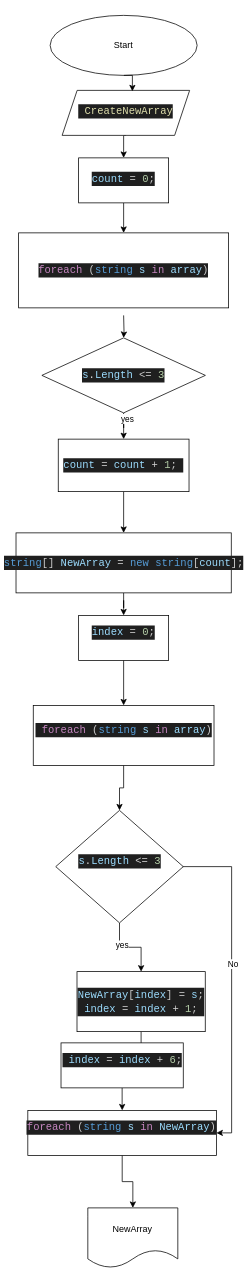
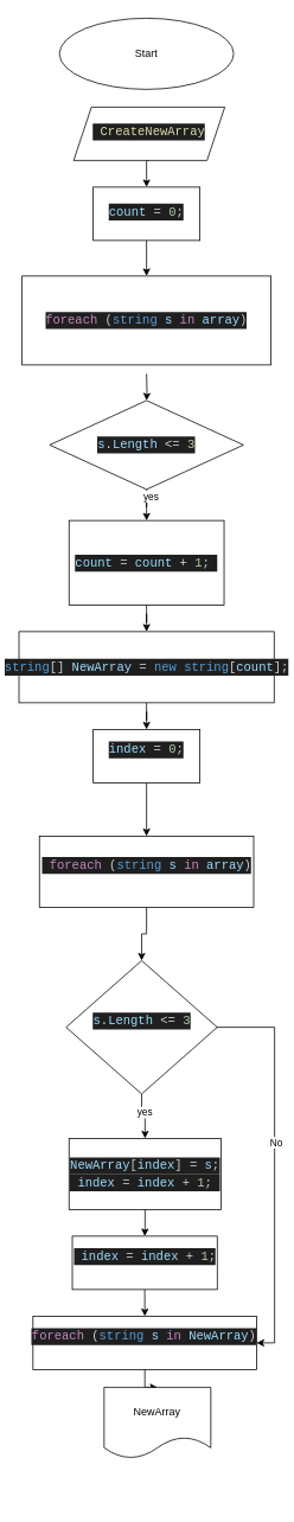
- <mxCell id="22" style="edgeStyle=orthogonalEdgeStyle;rounded=0;orthogonalLoop=1;jettySize=auto;html=1;exitX=0.5;exitY=1;exitDx=0;exitDy=0;entryX=0.551;entryY=0.02;entryDx=0;entryDy=0;entryPerimeter=0;" parent="1" source="2" target="4" edge="1"><mxGeometry relative="1" as="geometry" /></mxCell>
- <mxCell id="18" value="&lt;div style=&quot;color: rgb(204, 204, 204); background-color: rgb(31, 31, 31); font-family: Consolas, &amp;quot;Courier New&amp;quot;, monospace; font-size: 14px; line-height: 19px; white-space: pre;&quot;&gt;&lt;span style=&quot;color: #9cdcfe;&quot;&gt;count&lt;/span&gt; &lt;span style=&quot;color: #d4d4d4;&quot;&gt;=&lt;/span&gt; &lt;span style=&quot;color: #9cdcfe;&quot;&gt;count&lt;/span&gt; &lt;span style=&quot;color: #d4d4d4;&quot;&gt;+&lt;/span&gt; &lt;span style=&quot;color: #b5cea8;&quot;&gt;1&lt;/span&gt;; &lt;/div&gt;" style="rounded=0;whiteSpace=wrap;html=1;" parent="1" vertex="1"><mxGeometry x="76.83" y="585" width="174.37" height="70" as="geometry" /></mxCell>
+ <mxCell id="18" value="&lt;div style=&quot;color: rgb(204, 204, 204); background-color: rgb(31, 31, 31); font-family: Consolas, &amp;quot;Courier New&amp;quot;, monospace; font-size: 14px; line-height: 19px; white-space: pre;&quot;&gt;&lt;span style=&quot;color: #9cdcfe;&quot;&gt;count&lt;/span&gt; &lt;span style=&quot;color: #d4d4d4;&quot;&gt;=&lt;/span&gt; &lt;span style=&quot;color: #9cdcfe;&quot;&gt;count&lt;/span&gt; &lt;span style=&quot;color: #d4d4d4;&quot;&gt;+&lt;/span&gt; &lt;span style=&quot;color: #b5cea8;&quot;&gt;1&lt;/span&gt;; &lt;/div&gt;" style="rounded=0;whiteSpace=wrap;html=1;" parent="1" vertex="1"><mxGeometry x="76.83" y="585" width="174.37" height="95" as="geometry" /></mxCell>
- <mxCell id="11" value="&lt;div style=&quot;color: rgb(204, 204, 204); background-color: rgb(31, 31, 31); font-family: Consolas, &amp;quot;Courier New&amp;quot;, monospace; font-size: 14px; line-height: 19px; white-space: pre;&quot;&gt;&lt;span style=&quot;color: #9cdcfe;&quot;&gt;NewArray&lt;/span&gt;[&lt;span style=&quot;color: #9cdcfe;&quot;&gt;index&lt;/span&gt;] &lt;span style=&quot;color: #d4d4d4;&quot;&gt;=&lt;/span&gt; &lt;span style=&quot;color: #9cdcfe;&quot;&gt;s&lt;/span&gt;;&lt;/div&gt;&lt;div style=&quot;color: rgb(204, 204, 204); background-color: rgb(31, 31, 31); font-family: Consolas, &amp;quot;Courier New&amp;quot;, monospace; font-size: 14px; line-height: 19px; white-space: pre;&quot;&gt;&lt;div style=&quot;line-height: 19px;&quot;&gt;&lt;span style=&quot;color: #9cdcfe;&quot;&gt;index&lt;/span&gt; &lt;span style=&quot;color: #d4d4d4;&quot;&gt;=&lt;/span&gt; &lt;span style=&quot;color: #9cdcfe;&quot;&gt;index&lt;/span&gt; &lt;span style=&quot;color: #d4d4d4;&quot;&gt;+&lt;/span&gt; &lt;span style=&quot;color: #b5cea8;&quot;&gt;1&lt;/span&gt;;&lt;/div&gt;&lt;/div&gt;" style="rounded=0;whiteSpace=wrap;html=1;" parent="1" vertex="1"><mxGeometry x="101.83" y="1295" width="171" height="80" as="geometry" /></mxCell>
+ <mxCell id="11" value="&lt;div style=&quot;color: rgb(204, 204, 204); background-color: rgb(31, 31, 31); font-family: Consolas, &amp;quot;Courier New&amp;quot;, monospace; font-size: 14px; line-height: 19px; white-space: pre;&quot;&gt;&lt;span style=&quot;color: #9cdcfe;&quot;&gt;NewArray&lt;/span&gt;[&lt;span style=&quot;color: #9cdcfe;&quot;&gt;index&lt;/span&gt;] &lt;span style=&quot;color: #d4d4d4;&quot;&gt;=&lt;/span&gt; &lt;span style=&quot;color: #9cdcfe;&quot;&gt;s&lt;/span&gt;;&lt;/div&gt;&lt;div style=&quot;color: rgb(204, 204, 204); background-color: rgb(31, 31, 31); font-family: Consolas, &amp;quot;Courier New&amp;quot;, monospace; font-size: 14px; line-height: 19px; white-space: pre;&quot;&gt;&lt;div style=&quot;line-height: 19px;&quot;&gt;&lt;span style=&quot;color: #9cdcfe;&quot;&gt;index&lt;/span&gt; &lt;span style=&quot;color: #d4d4d4;&quot;&gt;=&lt;/span&gt; &lt;span style=&quot;color: #9cdcfe;&quot;&gt;index&lt;/span&gt; &lt;span style=&quot;color: #d4d4d4;&quot;&gt;+&lt;/span&gt; &lt;span style=&quot;color: #b5cea8;&quot;&gt;1&lt;/span&gt;;&lt;/div&gt;&lt;/div&gt;" style="rounded=0;whiteSpace=wrap;html=1;" parent="1" vertex="1"><mxGeometry x="76.83" y="1280" width="171" height="80" as="geometry" /></mxCell>
- <mxCell id="29" value="&#10;&lt;div style=&quot;color: #cccccc;background-color: #1f1f1f;font-family: Consolas, 'Courier New', monospace;font-weight: normal;font-size: 14px;line-height: 19px;white-space: pre;&quot;&gt;&lt;div&gt;&lt;span style=&quot;color: #cccccc;&quot;&gt;&amp;nbsp;&lt;/span&gt;&lt;span style=&quot;color: #9cdcfe;&quot;&gt;index&lt;/span&gt;&lt;span style=&quot;color: #cccccc;&quot;&gt; &lt;/span&gt;&lt;span style=&quot;color: #d4d4d4;&quot;&gt;=&lt;/span&gt;&lt;span style=&quot;color: #cccccc;&quot;&gt; &lt;/span&gt;&lt;span style=&quot;color: #9cdcfe;&quot;&gt;index&lt;/span&gt;&lt;span style=&quot;color: #cccccc;&quot;&gt; &lt;/span&gt;&lt;span style=&quot;color: #d4d4d4;&quot;&gt;+&lt;/span&gt;&lt;span style=&quot;color: #cccccc;&quot;&gt; &lt;/span&gt;&lt;span style=&quot;color: #b5cea8;&quot;&gt;6&lt;/span&gt;&lt;span style=&quot;color: #cccccc;&quot;&gt;;&lt;/span&gt;&lt;/div&gt;&lt;/div&gt;&#10;&#10;" style="rounded=0;whiteSpace=wrap;html=1;" parent="1" vertex="1"><mxGeometry x="80.52" y="1390" width="162.99" height="60" as="geometry" /></mxCell>
+ <mxCell id="29" value="&#10;&lt;div style=&quot;color: #cccccc;background-color: #1f1f1f;font-family: Consolas, 'Courier New', monospace;font-weight: normal;font-size: 14px;line-height: 19px;white-space: pre;&quot;&gt;&lt;div&gt;&lt;span style=&quot;color: #cccccc;&quot;&gt;&amp;nbsp;&lt;/span&gt;&lt;span style=&quot;color: #9cdcfe;&quot;&gt;index&lt;/span&gt;&lt;span style=&quot;color: #cccccc;&quot;&gt; &lt;/span&gt;&lt;span style=&quot;color: #d4d4d4;&quot;&gt;=&lt;/span&gt;&lt;span style=&quot;color: #cccccc;&quot;&gt; &lt;/span&gt;&lt;span style=&quot;color: #9cdcfe;&quot;&gt;index&lt;/span&gt;&lt;span style=&quot;color: #cccccc;&quot;&gt; &lt;/span&gt;&lt;span style=&quot;color: #d4d4d4;&quot;&gt;+&lt;/span&gt;&lt;span style=&quot;color: #cccccc;&quot;&gt; &lt;/span&gt;&lt;span style=&quot;color: #b5cea8;&quot;&gt;1&lt;/span&gt;&lt;span style=&quot;color: #cccccc;&quot;&gt;;&lt;/span&gt;&lt;/div&gt;&lt;/div&gt;&#10;&#10;" style="rounded=0;whiteSpace=wrap;html=1;" parent="1" vertex="1"><mxGeometry x="80.52" y="1390" width="162.99" height="60" as="geometry" /></mxCell>
- <mxCell id="32" value="NewArray" style="shape=document;whiteSpace=wrap;html=1;boundedLbl=1;rounded=0;" parent="1" vertex="1"><mxGeometry x="116.26" y="1610" width="120" height="80" as="geometry" /></mxCell>
+ <mxCell id="32" value="NewArray" style="shape=document;whiteSpace=wrap;html=1;boundedLbl=1;rounded=0;" parent="1" vertex="1"><mxGeometry x="116.26" y="1560" width="120" height="80" as="geometry" /></mxCell>
